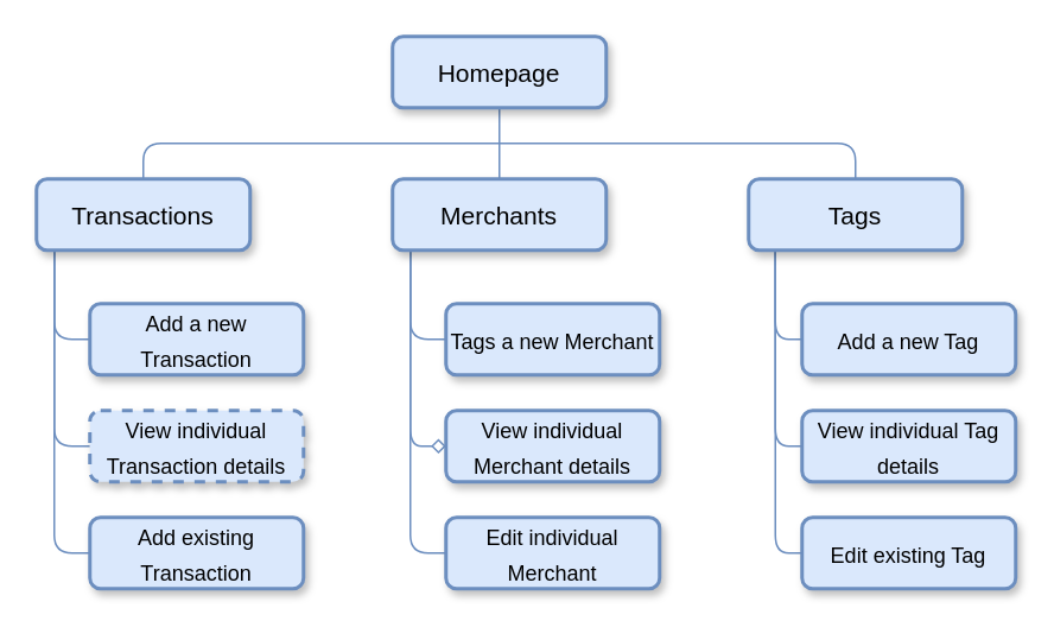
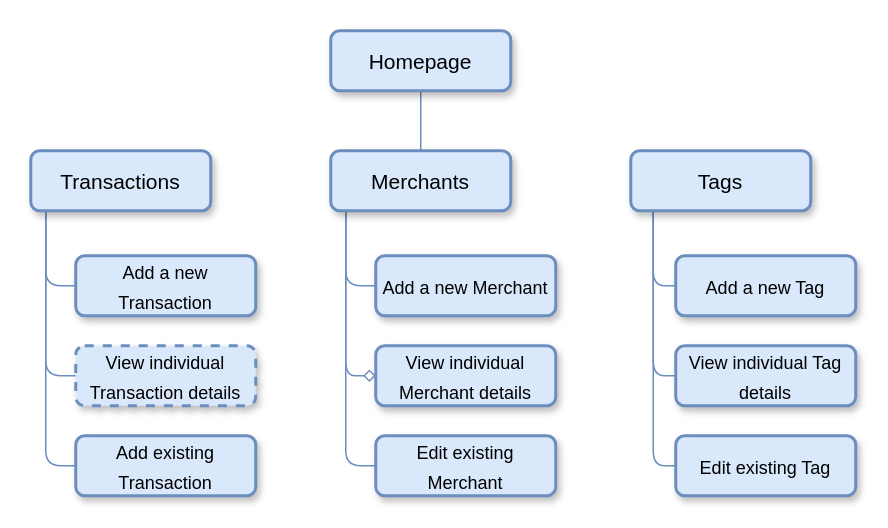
- <mxCell id="2" style="edgeStyle=orthogonalEdgeStyle;orthogonalLoop=1;jettySize=auto;html=1;entryX=0.5;entryY=0;entryDx=0;entryDy=0;shadow=0;endArrow=none;endFill=0;fontSize=16;jumpStyle=none;rounded=1;exitX=0.5;exitY=0;exitDx=0;exitDy=0;fillColor=#dae8fc;strokeColor=#6c8ebf;" edge="1" parent="1" source="16" target="12"><mxGeometry relative="1" as="geometry"><mxPoint x="400" y="50" as="sourcePoint" /><Array as="points"><mxPoint x="80" y="80" /><mxPoint x="480" y="80" /></Array></mxGeometry></mxCell>
- <mxCell id="20" value="&lt;font style=&quot;line-height: 100% ; font-size: 12px&quot;&gt;Tags a new Merchant&lt;/font&gt;" style="rounded=1;whiteSpace=wrap;html=1;shadow=1;strokeWidth=2;fontSize=16;fillColor=#dae8fc;strokeColor=#6c8ebf;" vertex="1" parent="1"><mxGeometry x="250" y="170" width="120" height="40" as="geometry" /></mxCell>
+ <mxCell id="20" value="&lt;font style=&quot;line-height: 100% ; font-size: 12px&quot;&gt;Add a new Merchant&lt;/font&gt;" style="rounded=1;whiteSpace=wrap;html=1;shadow=1;strokeWidth=2;fontSize=16;fillColor=#dae8fc;strokeColor=#6c8ebf;" vertex="1" parent="1"><mxGeometry x="250" y="170" width="120" height="40" as="geometry" /></mxCell>
- <mxCell id="22" value="&lt;font style=&quot;font-size: 12px&quot;&gt;Edit individual Merchant&lt;/font&gt;" style="rounded=1;whiteSpace=wrap;html=1;shadow=1;strokeWidth=2;fontSize=16;fillColor=#dae8fc;strokeColor=#6c8ebf;" vertex="1" parent="1"><mxGeometry x="250" y="290" width="120" height="40" as="geometry" /></mxCell>
+ <mxCell id="22" value="&lt;font style=&quot;font-size: 12px&quot;&gt;Edit existing Merchant&lt;/font&gt;" style="rounded=1;whiteSpace=wrap;html=1;shadow=1;strokeWidth=2;fontSize=16;fillColor=#dae8fc;strokeColor=#6c8ebf;" vertex="1" parent="1"><mxGeometry x="250" y="290" width="120" height="40" as="geometry" /></mxCell>
